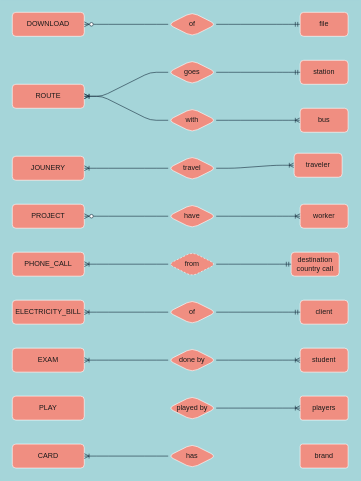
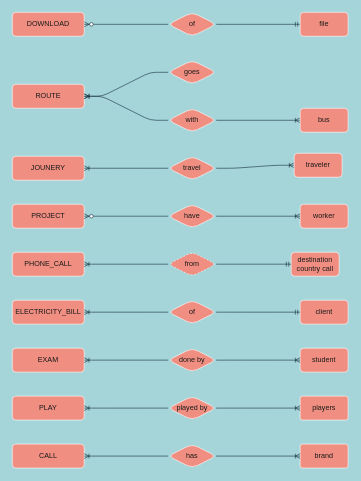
- <mxCell id="33" value="" style="edgeStyle=entityRelationEdgeStyle;fontSize=12;html=1;endArrow=ERmandOne;strokeColor=#182E3E;fontColor=#1A1A1A;rounded=1;labelBackgroundColor=#B0E3E6;" edge="1" parent="1" source="7" target="26"><mxGeometry width="100" height="100" relative="1" as="geometry"><mxPoint x="280" y="320" as="sourcePoint" /><mxPoint x="380" y="220" as="targetPoint" /></mxGeometry></mxCell>
- <mxCell id="26" value="station" style="whiteSpace=wrap;html=1;align=center;fillColor=#F08E81;strokeColor=#FFFFFF;fontColor=#1A1A1A;rounded=1;" vertex="1" parent="1"><mxGeometry x="500" y="100" width="80" height="40" as="geometry" /></mxCell>
+ <mxCell id="47" value="" style="edgeStyle=entityRelationEdgeStyle;fontSize=12;html=1;endArrow=ERoneToMany;strokeColor=#182E3E;fontColor=#1A1A1A;rounded=1;labelBackgroundColor=#B0E3E6;" edge="1" parent="1" source="19" target="18"><mxGeometry width="100" height="100" relative="1" as="geometry"><mxPoint x="210" y="750" as="sourcePoint" /><mxPoint x="380" y="590" as="targetPoint" /></mxGeometry></mxCell>
- <mxCell id="20" value="CARD" style="whiteSpace=wrap;html=1;fillColor=#F08E81;strokeColor=#FFFFFF;fontColor=#1A1A1A;rounded=1;" vertex="1" parent="1"><mxGeometry x="20" y="740" width="120" height="40" as="geometry" /></mxCell>
+ <mxCell id="20" value="CALL" style="whiteSpace=wrap;html=1;fillColor=#F08E81;strokeColor=#FFFFFF;fontColor=#1A1A1A;rounded=1;" vertex="1" parent="1"><mxGeometry x="20" y="740" width="120" height="40" as="geometry" /></mxCell>
+ <mxCell id="49" value="" style="edgeStyle=entityRelationEdgeStyle;fontSize=12;html=1;endArrow=ERoneToMany;strokeColor=#182E3E;fontColor=#1A1A1A;rounded=1;labelBackgroundColor=#B0E3E6;" edge="1" parent="1" source="21" target="48"><mxGeometry width="100" height="100" relative="1" as="geometry"><mxPoint x="280" y="840" as="sourcePoint" /><mxPoint x="380" y="740" as="targetPoint" /></mxGeometry></mxCell>
